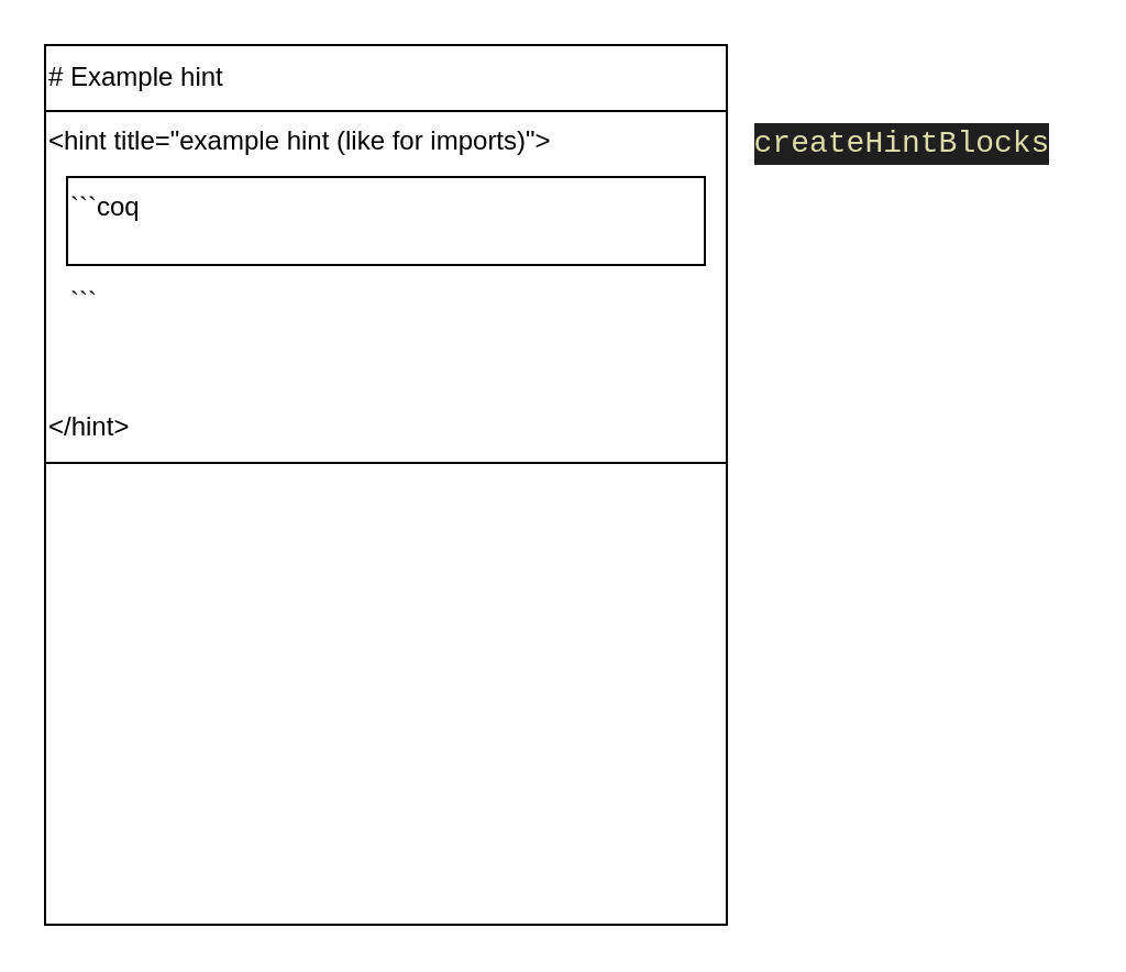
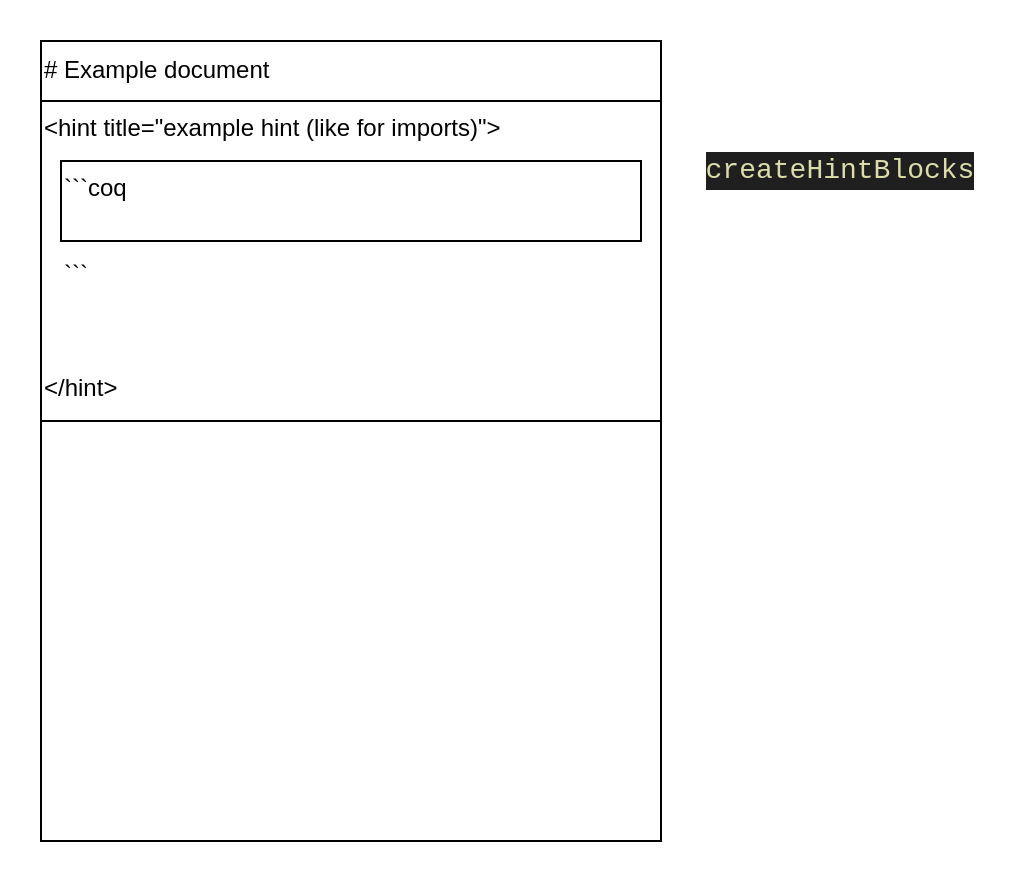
- <mxCell id="3" value="&lt;div style=&quot;text-align: justify;&quot;&gt;# Example hint&lt;/div&gt;" style="rounded=0;whiteSpace=wrap;html=1;align=left;" parent="1" vertex="1"><mxGeometry x="20" y="20" width="310" height="30" as="geometry" /></mxCell>
+ <mxCell id="3" value="&lt;div style=&quot;text-align: justify;&quot;&gt;# Example document&lt;/div&gt;" style="rounded=0;whiteSpace=wrap;html=1;align=left;" parent="1" vertex="1"><mxGeometry x="20" y="20" width="310" height="30" as="geometry" /></mxCell>
- <mxCell id="6" value="&lt;div style=&quot;color: rgb(204, 204, 204); background-color: rgb(31, 31, 31); font-family: Consolas, &amp;quot;Courier New&amp;quot;, monospace; font-size: 14px; line-height: 19px;&quot;&gt;&lt;span style=&quot;color: #dcdcaa;&quot;&gt;createHintBlocks&lt;/span&gt;&lt;/div&gt;" style="text;html=1;strokeColor=none;fillColor=none;align=center;verticalAlign=middle;whiteSpace=wrap;rounded=0;" vertex="1" parent="1"><mxGeometry x="330" y="50" width="160" height="30" as="geometry" /></mxCell>
+ <mxCell id="6" value="&lt;div style=&quot;color: rgb(204, 204, 204); background-color: rgb(31, 31, 31); font-family: Consolas, &amp;quot;Courier New&amp;quot;, monospace; font-size: 14px; line-height: 19px;&quot;&gt;&lt;span style=&quot;color: #dcdcaa;&quot;&gt;createHintBlocks&lt;/span&gt;&lt;/div&gt;" style="text;html=1;strokeColor=none;fillColor=none;align=center;verticalAlign=middle;whiteSpace=wrap;rounded=0;" vertex="1" parent="1"><mxGeometry x="340" y="70" width="160" height="30" as="geometry" /></mxCell>
